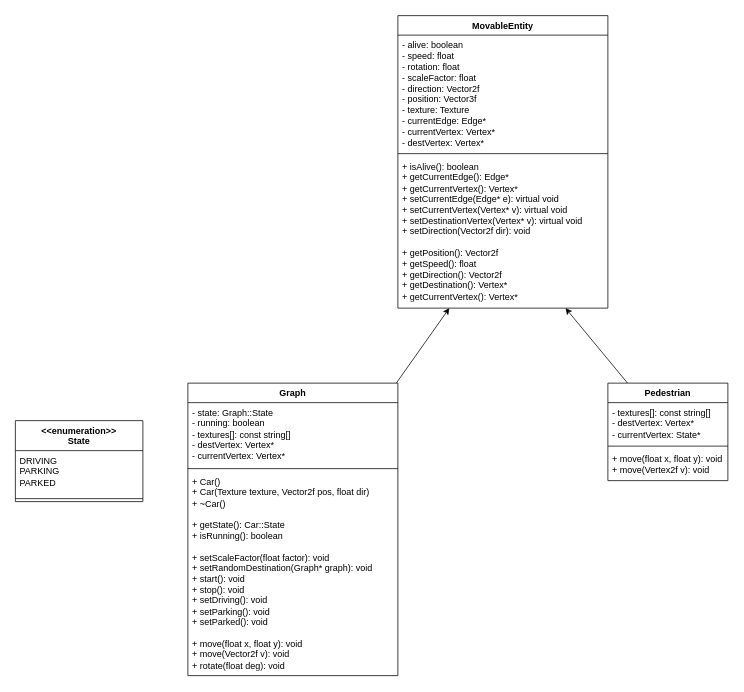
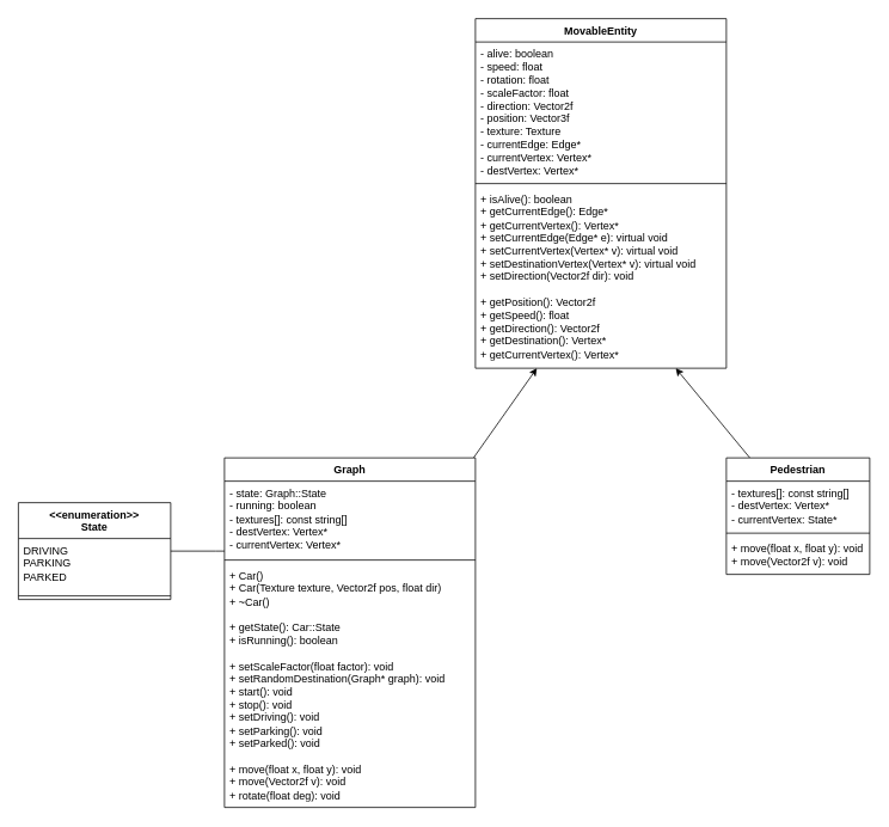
+ <mxCell id="6" style="edgeStyle=orthogonalEdgeStyle;rounded=0;orthogonalLoop=1;jettySize=auto;html=1;endArrow=none;startFill=0;" edge="1" parent="1" source="8" target="17"><mxGeometry relative="1" as="geometry"><Array as="points"><mxPoint x="240" y="614" /><mxPoint x="240" y="614" /></Array></mxGeometry></mxCell>
- <mxCell id="16" value="+ move(float x, float y): void&lt;div&gt;+ move(Vertex2f v): void&lt;/div&gt;" style="text;strokeColor=none;fillColor=none;align=left;verticalAlign=top;spacingLeft=4;spacingRight=4;overflow=hidden;rotatable=0;points=[[0,0.5],[1,0.5]];portConstraint=eastwest;whiteSpace=wrap;html=1;" parent="13" vertex="1"><mxGeometry y="88" width="160" height="42" as="geometry" /></mxCell>
+ <mxCell id="16" value="+ move(float x, float y): void&lt;div&gt;+ move(Vector2f v): void&lt;/div&gt;" style="text;strokeColor=none;fillColor=none;align=left;verticalAlign=top;spacingLeft=4;spacingRight=4;overflow=hidden;rotatable=0;points=[[0,0.5],[1,0.5]];portConstraint=eastwest;whiteSpace=wrap;html=1;" parent="13" vertex="1"><mxGeometry y="88" width="160" height="42" as="geometry" /></mxCell>
